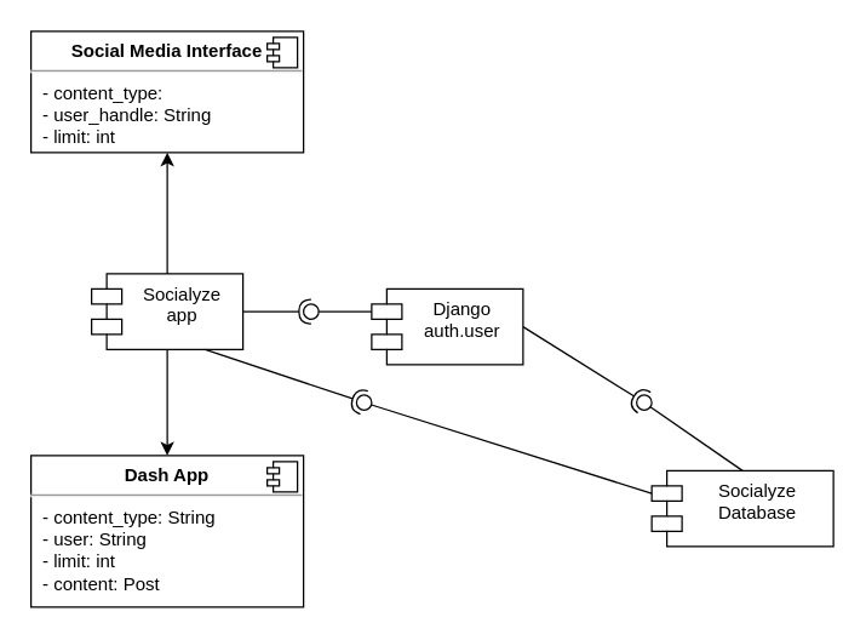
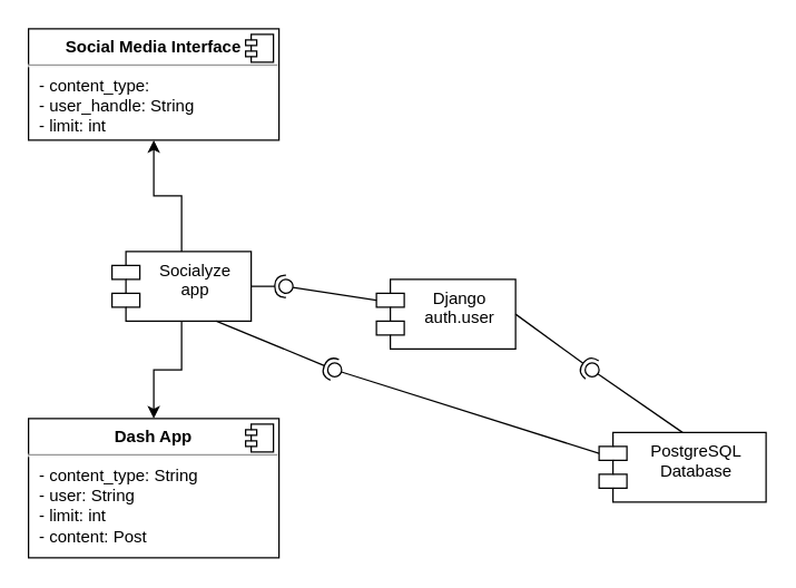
- <mxCell id="5" value="Socialyze&#10;app" style="shape=module;align=left;spacingLeft=20;align=center;verticalAlign=top;" parent="1" vertex="1"><mxGeometry x="60" y="180" width="100" height="50" as="geometry" /></mxCell>
+ <mxCell id="5" value="Socialyze&#10;app" style="shape=module;align=left;spacingLeft=20;align=center;verticalAlign=top;" parent="1" vertex="1"><mxGeometry x="80" y="180" width="100" height="50" as="geometry" /></mxCell>
- <mxCell id="2" value="Django&#10;auth.user" style="shape=module;align=left;spacingLeft=20;align=center;verticalAlign=top;" parent="1" vertex="1"><mxGeometry x="245" y="190" width="100" height="50" as="geometry" /></mxCell>
+ <mxCell id="2" value="Django&#10;auth.user" style="shape=module;align=left;spacingLeft=20;align=center;verticalAlign=top;" parent="1" vertex="1"><mxGeometry x="270" y="200" width="100" height="50" as="geometry" /></mxCell>
- <mxCell id="13" value="Socialyze&#10;Database" style="shape=module;align=left;spacingLeft=20;align=center;verticalAlign=top;" vertex="1" parent="1"><mxGeometry x="430" y="310" width="120" height="50" as="geometry" /></mxCell>
+ <mxCell id="13" value="PostgreSQL&#10;Database" style="shape=module;align=left;spacingLeft=20;align=center;verticalAlign=top;" vertex="1" parent="1"><mxGeometry x="430" y="310" width="120" height="50" as="geometry" /></mxCell>
